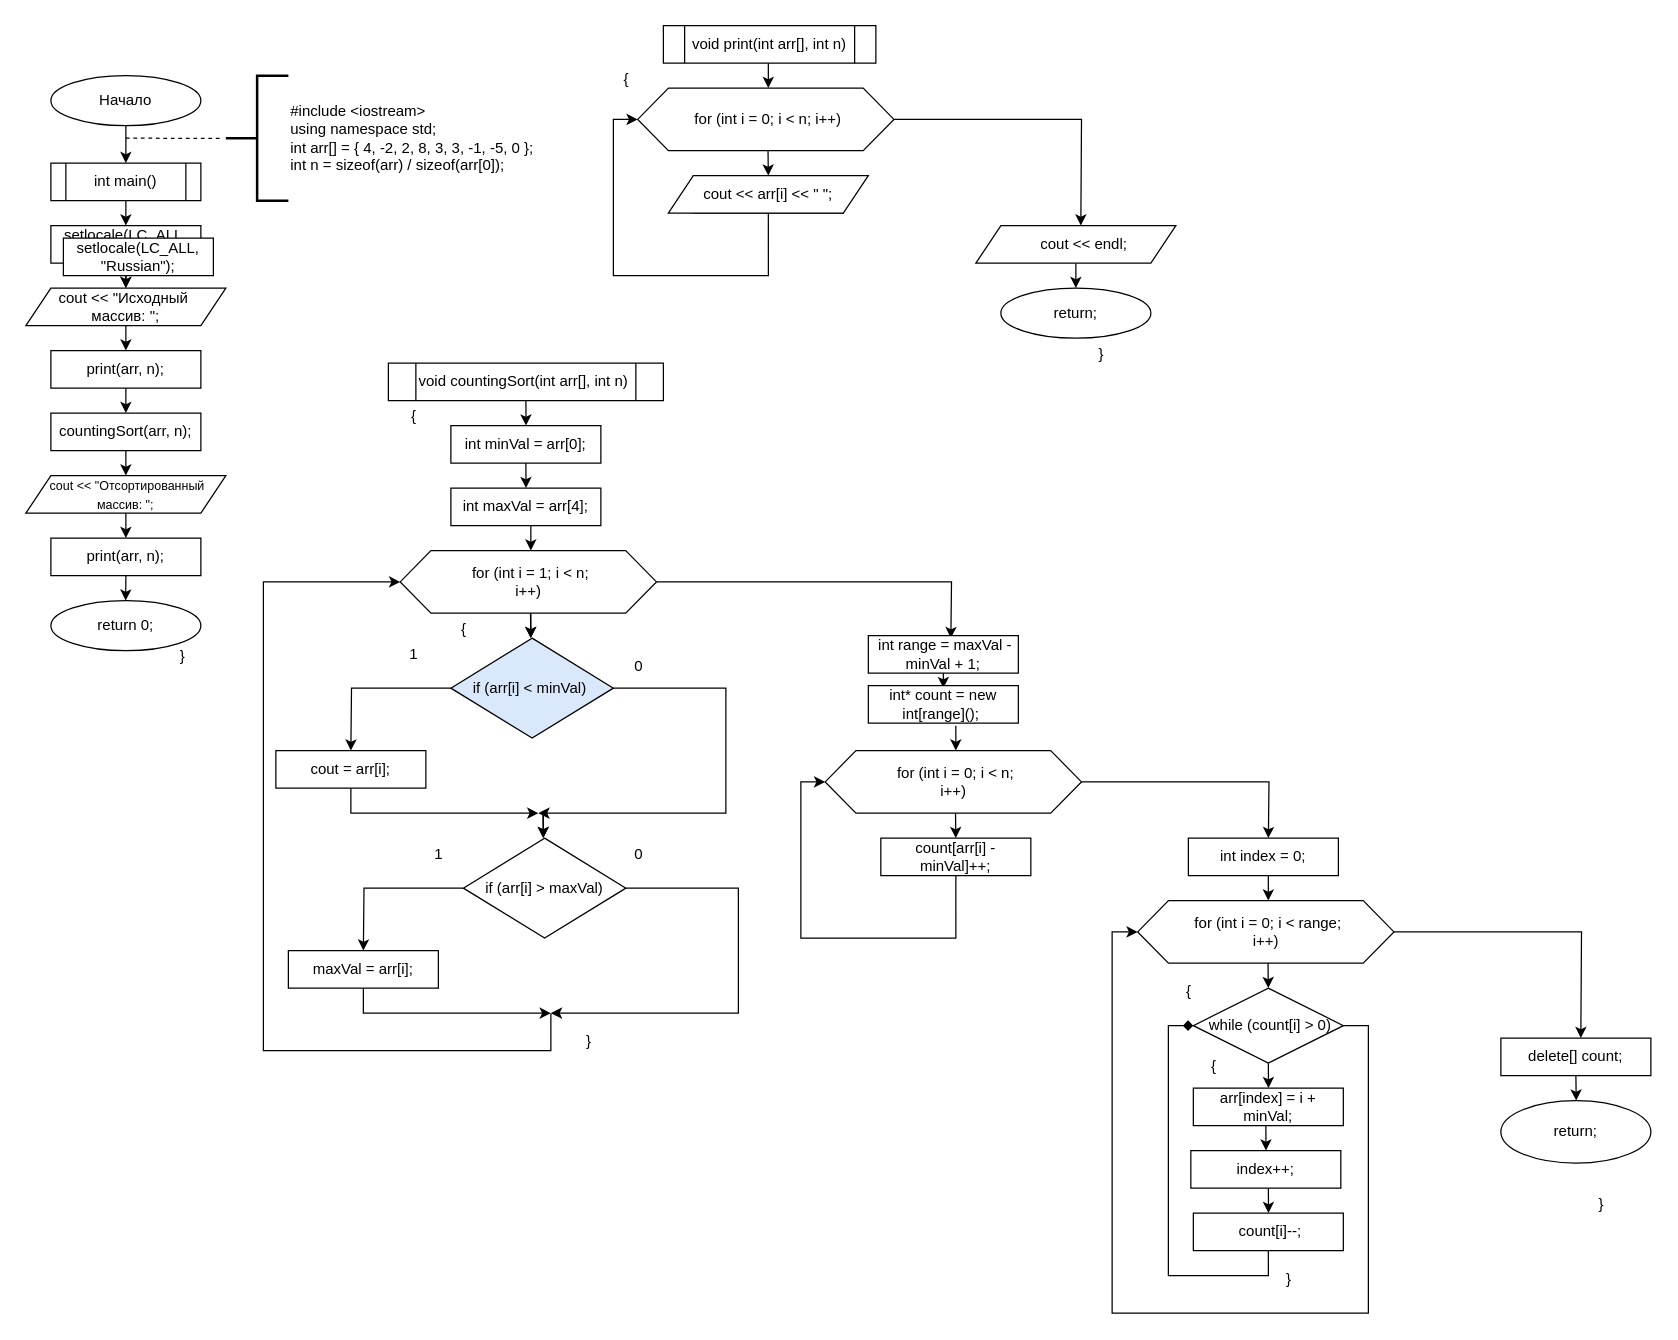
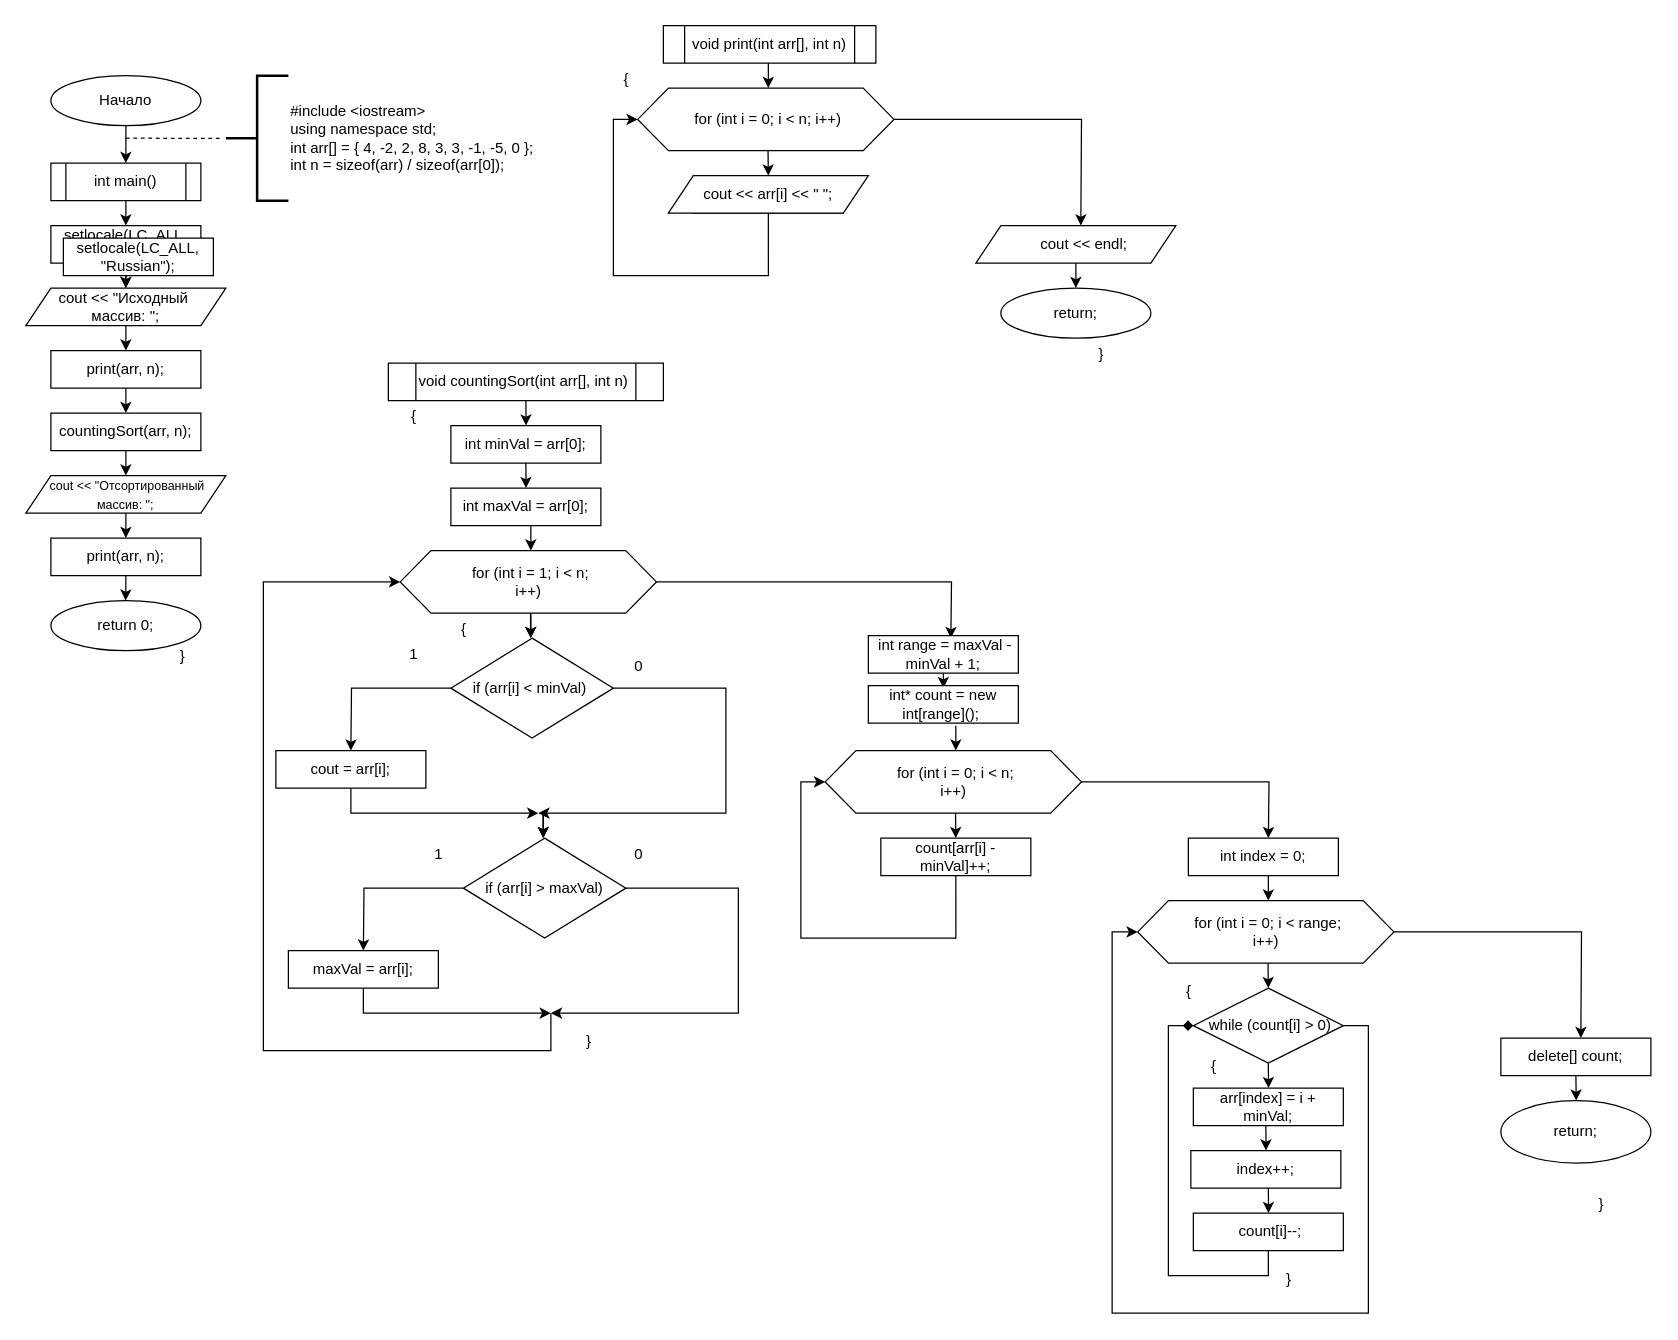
- <mxCell id="42" value="int maxVal = arr[4];" style="rounded=0;whiteSpace=wrap;html=1;" vertex="1" parent="1"><mxGeometry x="360" y="390" width="120" height="30" as="geometry" /></mxCell>
+ <mxCell id="42" value="int maxVal = arr[0];" style="rounded=0;whiteSpace=wrap;html=1;" vertex="1" parent="1"><mxGeometry x="360" y="390" width="120" height="30" as="geometry" /></mxCell>
- <mxCell id="50" value="if (arr[i] &amp;lt; minVal)&amp;nbsp;" style="rhombus;whiteSpace=wrap;html=1;fillColor=#dae8fc;" vertex="1" parent="1"><mxGeometry x="360" y="510" width="130" height="80" as="geometry" /></mxCell>
+ <mxCell id="50" value="if (arr[i] &amp;lt; minVal)&amp;nbsp;" style="rhombus;whiteSpace=wrap;html=1;" vertex="1" parent="1"><mxGeometry x="360" y="510" width="130" height="80" as="geometry" /></mxCell>
